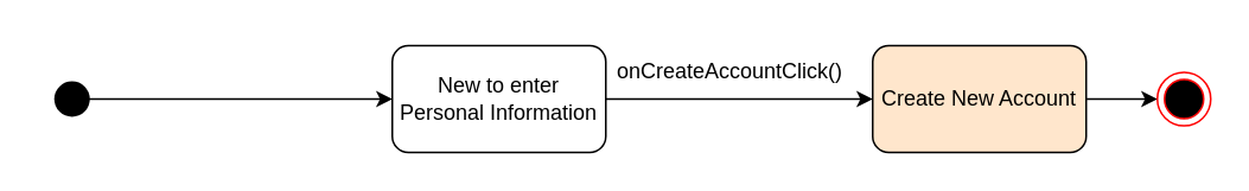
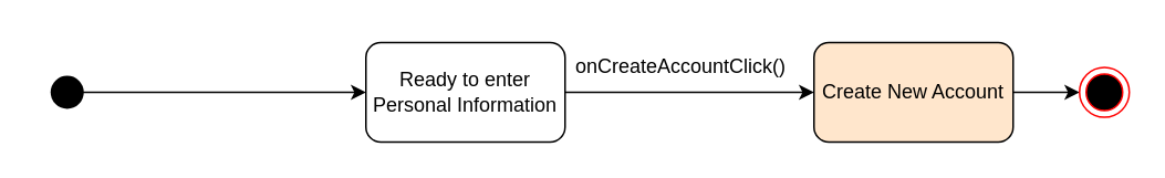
- <mxCell id="5" value="New to enter Personal Information" style="rounded=1;whiteSpace=wrap;html=1;" parent="1" vertex="1"><mxGeometry x="220" y="25" width="120" height="60" as="geometry" /></mxCell>
+ <mxCell id="5" value="Ready to enter Personal Information" style="rounded=1;whiteSpace=wrap;html=1;" parent="1" vertex="1"><mxGeometry x="220" y="25" width="120" height="60" as="geometry" /></mxCell>
